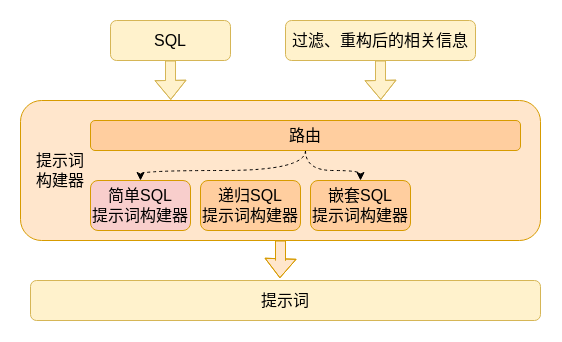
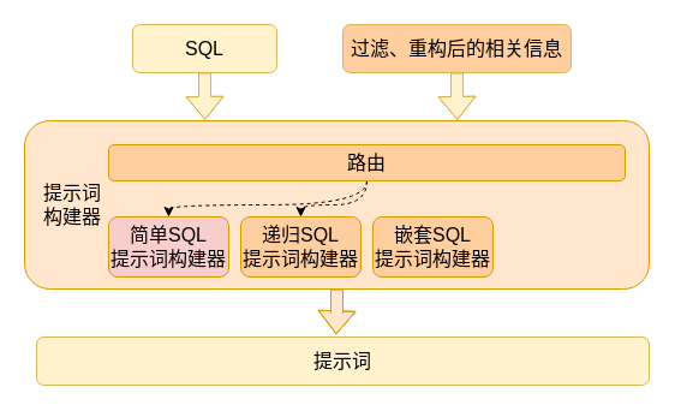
- <mxCell id="11" value="过滤、重构后的相关信息" style="rounded=1;whiteSpace=wrap;html=1;fontSize=16;fillColor=#fff2cc;strokeColor=#d6b656;" parent="1" vertex="1"><mxGeometry x="285" y="20" width="190" height="40" as="geometry" /></mxCell>
+ <mxCell id="11" value="过滤、重构后的相关信息" style="rounded=1;whiteSpace=wrap;html=1;fontSize=16;fillColor=#ffce9f;strokeColor=#d6b656;" parent="1" vertex="1"><mxGeometry x="285" y="20" width="190" height="40" as="geometry" /></mxCell>
+ <mxCell id="8" style="edgeStyle=orthogonalEdgeStyle;rounded=0;orthogonalLoop=1;jettySize=auto;html=1;entryX=0.5;entryY=0;entryDx=0;entryDy=0;curved=1;dashed=1;" parent="1" source="10" target="5" edge="1"><mxGeometry relative="1" as="geometry" /></mxCell>
- <mxCell id="9" style="edgeStyle=orthogonalEdgeStyle;rounded=0;orthogonalLoop=1;jettySize=auto;html=1;curved=1;dashed=1;" parent="1" source="10" target="6" edge="1"><mxGeometry relative="1" as="geometry" /></mxCell>
